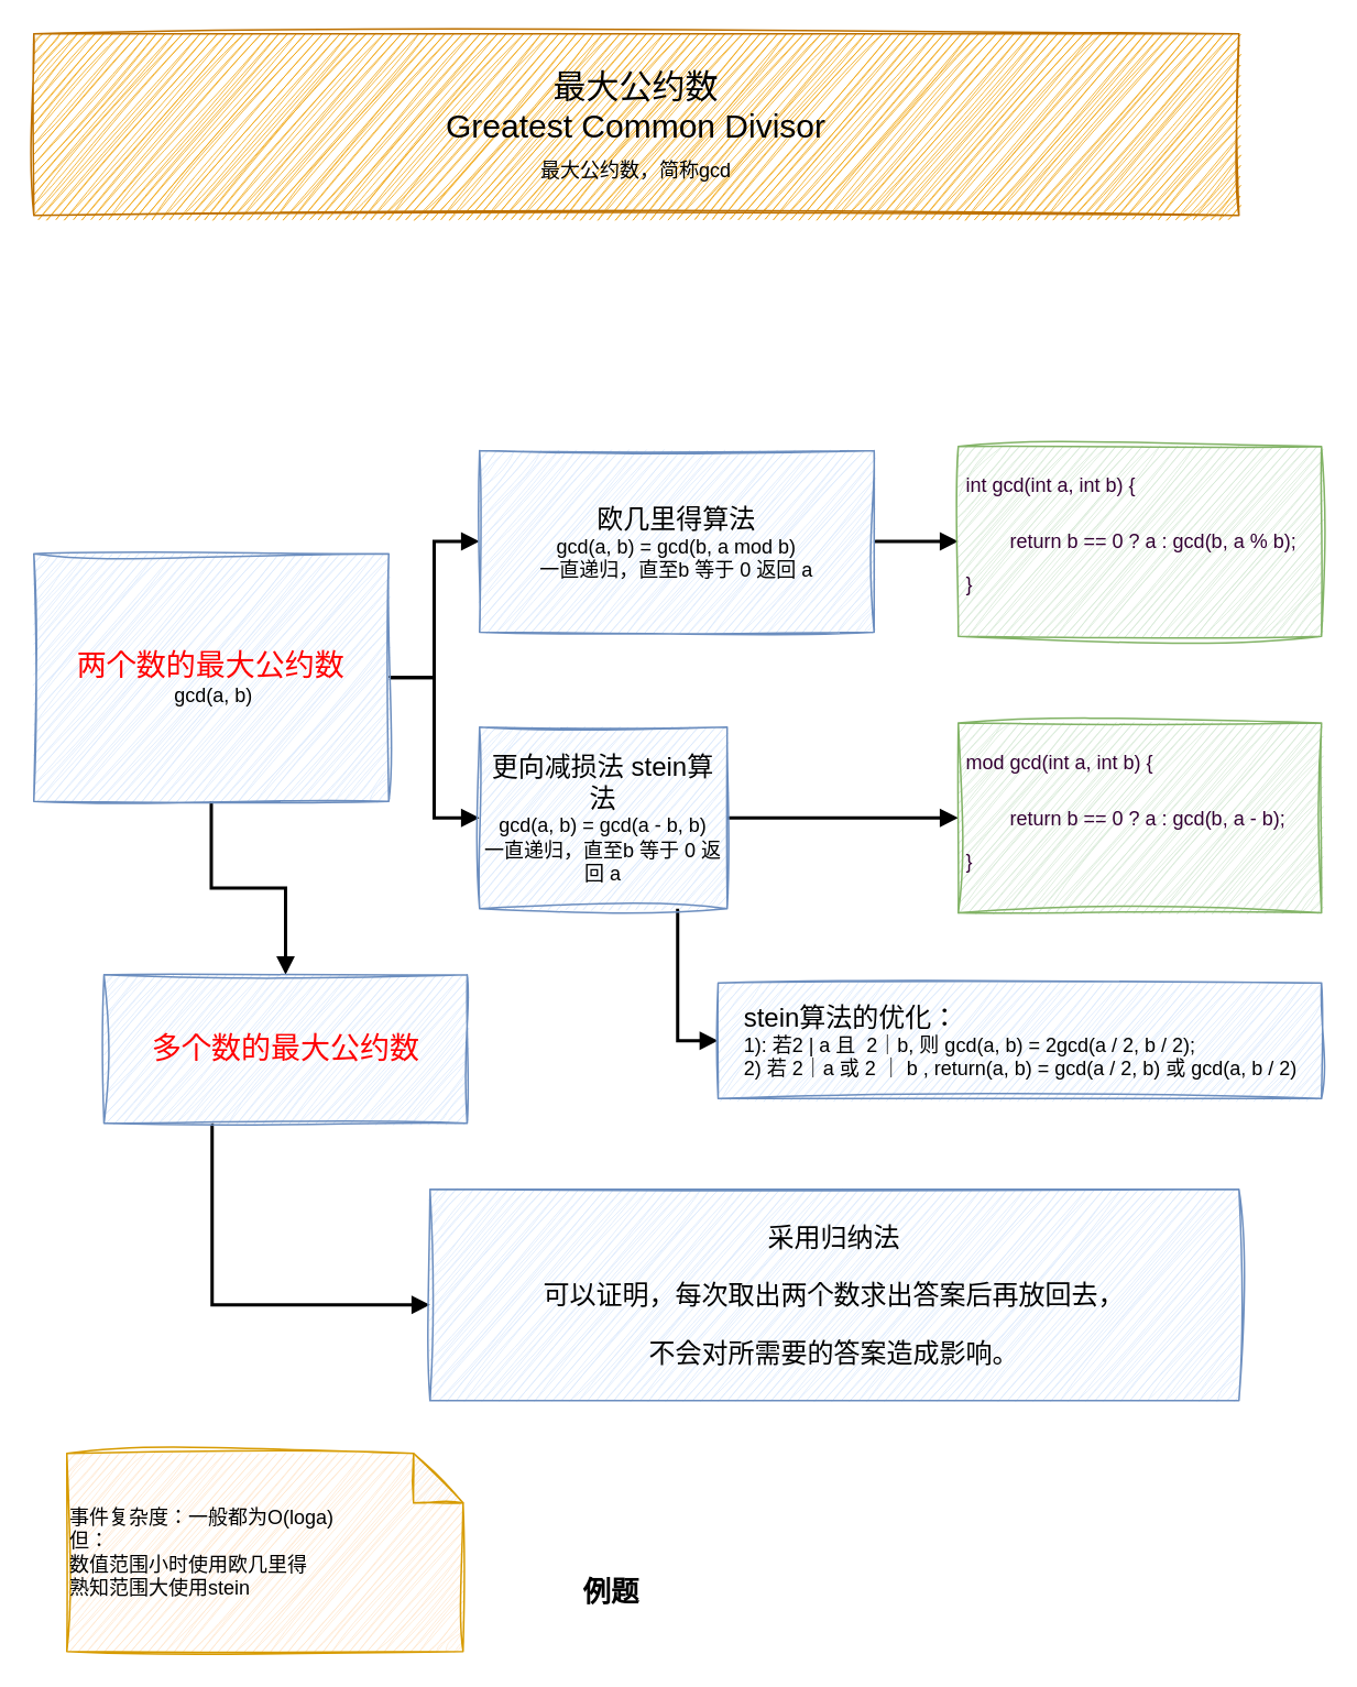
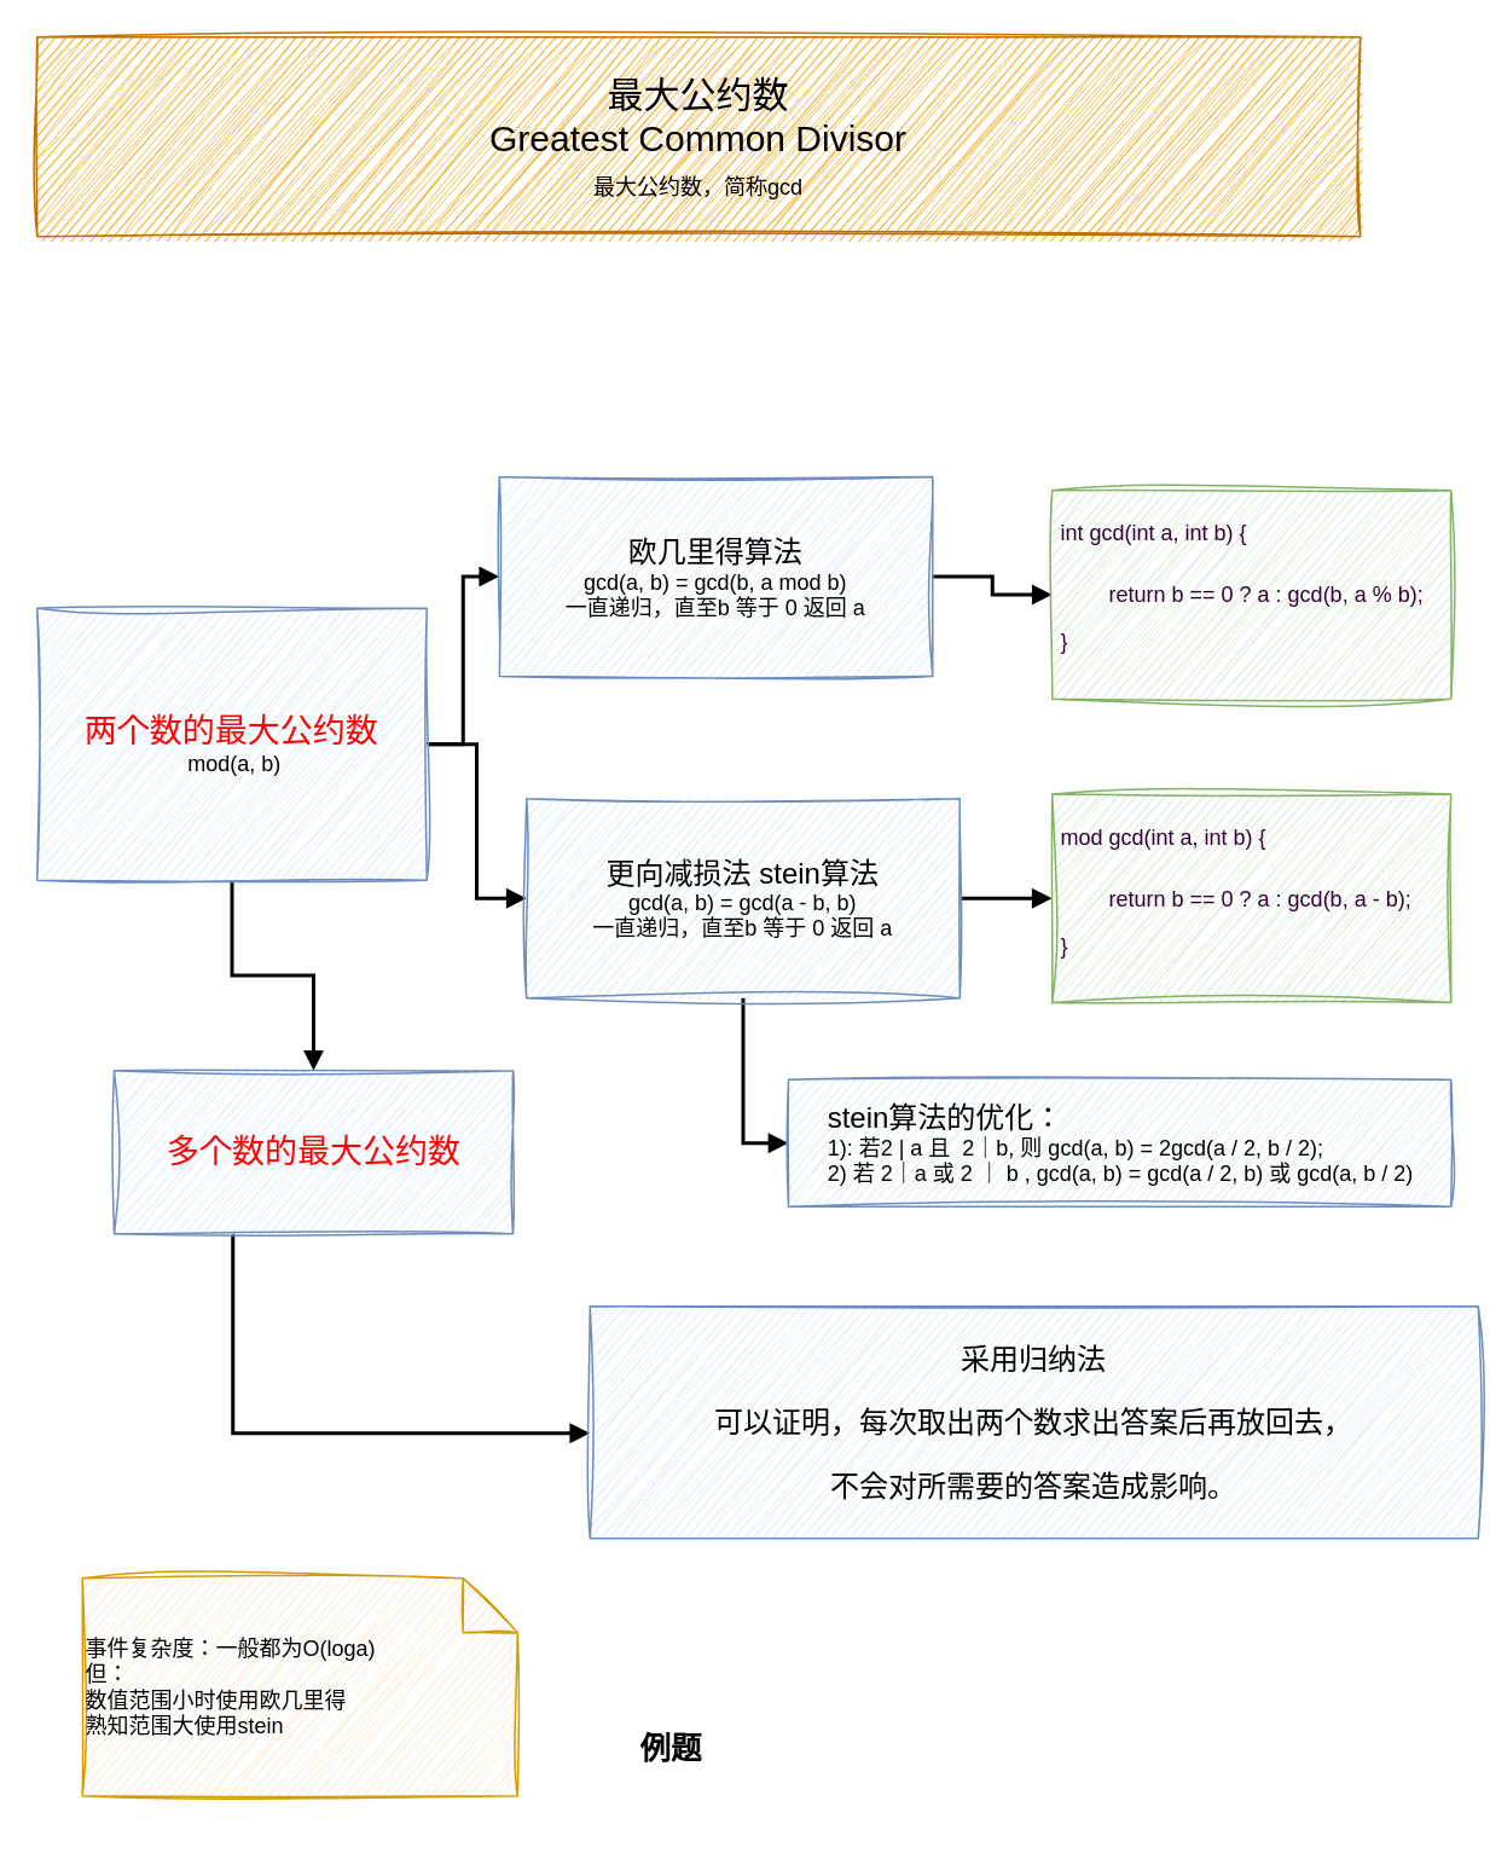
- <mxCell id="8" value="&lt;font style=&quot;font-size: 16px;&quot;&gt;&lt;font style=&quot;font-size: 16px;&quot;&gt;欧几里得算法&lt;/font&gt;&lt;br&gt;&lt;/font&gt;gcd(a, b) = gcd(b, a mod b)&lt;br&gt;一直递归，直至b 等于 0 返回 a" style="rounded=0;whiteSpace=wrap;html=1;sketch=1;jiggle=2;curveFitting=1;strokeColor=#6c8ebf;align=center;verticalAlign=middle;fontFamily=Helvetica;fontSize=12;fontColor=default;fillColor=#dae8fc;" parent="1" vertex="1"><mxGeometry x="290" y="272.5" width="239" height="110" as="geometry" /></mxCell>
+ <mxCell id="8" value="&lt;font style=&quot;font-size: 16px;&quot;&gt;&lt;font style=&quot;font-size: 16px;&quot;&gt;欧几里得算法&lt;/font&gt;&lt;br&gt;&lt;/font&gt;gcd(a, b) = gcd(b, a mod b)&lt;br&gt;一直递归，直至b 等于 0 返回 a" style="rounded=0;whiteSpace=wrap;html=1;sketch=1;jiggle=2;curveFitting=1;strokeColor=#6c8ebf;align=center;verticalAlign=middle;fontFamily=Helvetica;fontSize=12;fontColor=default;fillColor=#dae8fc;" parent="1" vertex="1"><mxGeometry x="275" y="262.5" width="239" height="110" as="geometry" /></mxCell>
- <mxCell id="6" value="&lt;font style=&quot;&quot;&gt;&lt;font color=&quot;#ff0000&quot; style=&quot;font-size: 18px;&quot;&gt;两个数的最大公约数&lt;/font&gt;&lt;br&gt;&lt;/font&gt;&amp;nbsp;gcd(a, b)" style="rounded=0;whiteSpace=wrap;html=1;sketch=1;jiggle=2;curveFitting=1;strokeColor=#6c8ebf;align=center;verticalAlign=middle;fontFamily=Helvetica;fontSize=12;fontColor=default;fillColor=#dae8fc;" parent="1" vertex="1"><mxGeometry x="20" y="335" width="215" height="150" as="geometry" /></mxCell>
+ <mxCell id="6" value="&lt;font style=&quot;&quot;&gt;&lt;font color=&quot;#ff0000&quot; style=&quot;font-size: 18px;&quot;&gt;两个数的最大公约数&lt;/font&gt;&lt;br&gt;&lt;/font&gt;&amp;nbsp;mod(a, b)" style="rounded=0;whiteSpace=wrap;html=1;sketch=1;jiggle=2;curveFitting=1;strokeColor=#6c8ebf;align=center;verticalAlign=middle;fontFamily=Helvetica;fontSize=12;fontColor=default;fillColor=#dae8fc;" parent="1" vertex="1"><mxGeometry x="20" y="335" width="215" height="150" as="geometry" /></mxCell>
- <mxCell id="12" value="&lt;font style=&quot;font-size: 16px;&quot;&gt;&lt;font style=&quot;font-size: 16px;&quot;&gt;更向减损法 stein算法&lt;/font&gt;&lt;br&gt;&lt;/font&gt;gcd(a, b) = gcd(a - b, b)&lt;br&gt;一直递归，直至b 等于 0 返回 a" style="rounded=0;whiteSpace=wrap;html=1;sketch=1;jiggle=2;curveFitting=1;strokeColor=#6c8ebf;align=center;verticalAlign=middle;fontFamily=Helvetica;fontSize=12;fontColor=default;fillColor=#dae8fc;" parent="1" vertex="1"><mxGeometry x="290" y="440" width="150" height="110" as="geometry" /></mxCell>
+ <mxCell id="12" value="&lt;font style=&quot;font-size: 16px;&quot;&gt;&lt;font style=&quot;font-size: 16px;&quot;&gt;更向减损法 stein算法&lt;/font&gt;&lt;br&gt;&lt;/font&gt;gcd(a, b) = gcd(a - b, b)&lt;br&gt;一直递归，直至b 等于 0 返回 a" style="rounded=0;whiteSpace=wrap;html=1;sketch=1;jiggle=2;curveFitting=1;strokeColor=#6c8ebf;align=center;verticalAlign=middle;fontFamily=Helvetica;fontSize=12;fontColor=default;fillColor=#dae8fc;" parent="1" vertex="1"><mxGeometry x="290" y="440" width="239" height="110" as="geometry" /></mxCell>
- <mxCell id="14" value="&lt;div style=&quot;text-align: left;&quot;&gt;&lt;span style=&quot;font-size: 16px; background-color: initial;&quot;&gt;stein算法的优化：&lt;/span&gt;&lt;/div&gt;&lt;span style=&quot;&quot;&gt;&lt;div style=&quot;text-align: left;&quot;&gt;&lt;span style=&quot;background-color: initial;&quot;&gt;1): 若2 | a 且&amp;nbsp; 2｜b, 则 gcd(a, b) = 2gcd(a / 2, b / 2);&amp;nbsp;&lt;/span&gt;&lt;/div&gt;&lt;div style=&quot;text-align: left;&quot;&gt;&lt;span style=&quot;background-color: initial;&quot;&gt;2) 若 2｜a 或 2 ｜ b , return(a, b) = gcd(a / 2, b) 或 gcd(a, b / 2)&lt;/span&gt;&lt;/div&gt;&lt;/span&gt;" style="rounded=0;whiteSpace=wrap;html=1;sketch=1;jiggle=2;curveFitting=1;strokeColor=#6c8ebf;align=center;verticalAlign=middle;fontFamily=Helvetica;fontSize=12;fillColor=#dae8fc;" parent="1" vertex="1"><mxGeometry x="434.5" y="595" width="365.5" height="70" as="geometry" /></mxCell>
+ <mxCell id="14" value="&lt;div style=&quot;text-align: left;&quot;&gt;&lt;span style=&quot;font-size: 16px; background-color: initial;&quot;&gt;stein算法的优化：&lt;/span&gt;&lt;/div&gt;&lt;span style=&quot;&quot;&gt;&lt;div style=&quot;text-align: left;&quot;&gt;&lt;span style=&quot;background-color: initial;&quot;&gt;1): 若2 | a 且&amp;nbsp; 2｜b, 则 gcd(a, b) = 2gcd(a / 2, b / 2);&amp;nbsp;&lt;/span&gt;&lt;/div&gt;&lt;div style=&quot;text-align: left;&quot;&gt;&lt;span style=&quot;background-color: initial;&quot;&gt;2) 若 2｜a 或 2 ｜ b , gcd(a, b) = gcd(a / 2, b) 或 gcd(a, b / 2)&lt;/span&gt;&lt;/div&gt;&lt;/span&gt;" style="rounded=0;whiteSpace=wrap;html=1;sketch=1;jiggle=2;curveFitting=1;strokeColor=#6c8ebf;align=center;verticalAlign=middle;fontFamily=Helvetica;fontSize=12;fillColor=#dae8fc;" parent="1" vertex="1"><mxGeometry x="434.5" y="595" width="365.5" height="70" as="geometry" /></mxCell>
- <mxCell id="17" value="&lt;div style=&quot;font-size: 16px;&quot;&gt;&lt;pre style=&quot;font-family: Menlo-Regular, monospace;&quot;&gt;采用归纳法&lt;/pre&gt;&lt;pre style=&quot;font-family: Menlo-Regular, monospace;&quot;&gt;可以证明，每次取出两个数求出答案后再放回去，&lt;/pre&gt;&lt;pre style=&quot;font-family: Menlo-Regular, monospace;&quot;&gt;不会对所需要的答案造成影响。&lt;/pre&gt;&lt;/div&gt;" style="rounded=0;whiteSpace=wrap;html=1;fillColor=#dae8fc;strokeColor=#6c8ebf;sketch=1;jiggle=2;curveFitting=1;" parent="1" vertex="1"><mxGeometry x="260" y="720" width="490" height="128" as="geometry" /></mxCell>
+ <mxCell id="17" value="&lt;div style=&quot;font-size: 16px;&quot;&gt;&lt;pre style=&quot;font-family: Menlo-Regular, monospace;&quot;&gt;采用归纳法&lt;/pre&gt;&lt;pre style=&quot;font-family: Menlo-Regular, monospace;&quot;&gt;可以证明，每次取出两个数求出答案后再放回去，&lt;/pre&gt;&lt;pre style=&quot;font-family: Menlo-Regular, monospace;&quot;&gt;不会对所需要的答案造成影响。&lt;/pre&gt;&lt;/div&gt;" style="rounded=0;whiteSpace=wrap;html=1;fillColor=#dae8fc;strokeColor=#6c8ebf;sketch=1;jiggle=2;curveFitting=1;" parent="1" vertex="1"><mxGeometry x="325" y="720" width="490" height="128" as="geometry" /></mxCell>
- <mxCell id="18" value="&lt;div style=&quot;text-align: justify;&quot;&gt;&lt;span style=&quot;background-color: initial;&quot;&gt;&lt;font style=&quot;font-size: 12px;&quot;&gt;事件复杂度：一般都为O(loga)&lt;/font&gt;&lt;/span&gt;&lt;/div&gt;&lt;div style=&quot;text-align: justify;&quot;&gt;&lt;span style=&quot;background-color: initial;&quot;&gt;&lt;font style=&quot;font-size: 12px;&quot;&gt;但：&lt;/font&gt;&lt;/span&gt;&lt;/div&gt;&lt;div style=&quot;text-align: justify;&quot;&gt;&lt;span style=&quot;background-color: initial;&quot;&gt;&lt;font style=&quot;font-size: 12px;&quot;&gt;数值范围小时使用欧几里得&lt;/font&gt;&lt;/span&gt;&lt;/div&gt;&lt;div style=&quot;text-align: justify;&quot;&gt;&lt;span style=&quot;background-color: initial;&quot;&gt;&lt;font style=&quot;font-size: 12px;&quot;&gt;熟知范围大使用stein&lt;/font&gt;&lt;/span&gt;&lt;/div&gt;" style="shape=note;whiteSpace=wrap;html=1;backgroundOutline=1;darkOpacity=0.05;fillColor=#ffe6cc;strokeColor=#d79b00;sketch=1;curveFitting=1;jiggle=2;align=left;" parent="1" vertex="1"><mxGeometry x="40" y="880" width="240" height="120" as="geometry" /></mxCell>
+ <mxCell id="18" value="&lt;div style=&quot;text-align: justify;&quot;&gt;&lt;span style=&quot;background-color: initial;&quot;&gt;&lt;font style=&quot;font-size: 12px;&quot;&gt;事件复杂度：一般都为O(loga)&lt;/font&gt;&lt;/span&gt;&lt;/div&gt;&lt;div style=&quot;text-align: justify;&quot;&gt;&lt;span style=&quot;background-color: initial;&quot;&gt;&lt;font style=&quot;font-size: 12px;&quot;&gt;但：&lt;/font&gt;&lt;/span&gt;&lt;/div&gt;&lt;div style=&quot;text-align: justify;&quot;&gt;&lt;span style=&quot;background-color: initial;&quot;&gt;&lt;font style=&quot;font-size: 12px;&quot;&gt;数值范围小时使用欧几里得&lt;/font&gt;&lt;/span&gt;&lt;/div&gt;&lt;div style=&quot;text-align: justify;&quot;&gt;&lt;span style=&quot;background-color: initial;&quot;&gt;&lt;font style=&quot;font-size: 12px;&quot;&gt;熟知范围大使用stein&lt;/font&gt;&lt;/span&gt;&lt;/div&gt;" style="shape=note;whiteSpace=wrap;html=1;backgroundOutline=1;darkOpacity=0.05;fillColor=#ffe6cc;strokeColor=#d79b00;sketch=1;curveFitting=1;jiggle=2;align=left;" parent="1" vertex="1"><mxGeometry x="45" y="870" width="240" height="120" as="geometry" /></mxCell>
